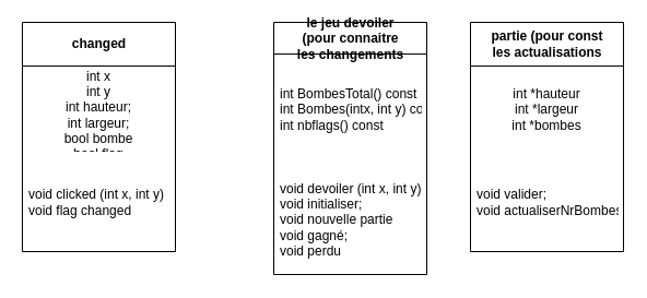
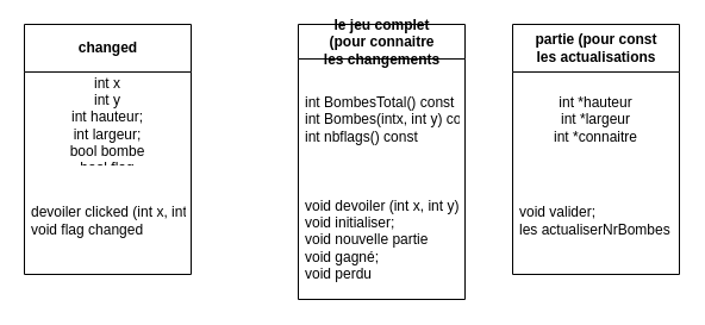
- <mxCell id="5" value="le jeu devoiler&lt;br&gt;(pour connaitre &lt;br&gt;les changements" style="swimlane;fontStyle=1;align=center;verticalAlign=middle;childLayout=stackLayout;horizontal=1;startSize=29;horizontalStack=0;resizeParent=1;resizeParentMax=0;resizeLast=0;collapsible=0;marginBottom=0;html=1;" vertex="1" parent="1"><mxGeometry x="250" y="20" width="140" height="231" as="geometry" /></mxCell>
+ <mxCell id="5" value="le jeu complet&lt;br&gt;(pour connaitre &lt;br&gt;les changements" style="swimlane;fontStyle=1;align=center;verticalAlign=middle;childLayout=stackLayout;horizontal=1;startSize=29;horizontalStack=0;resizeParent=1;resizeParentMax=0;resizeLast=0;collapsible=0;marginBottom=0;html=1;" vertex="1" parent="1"><mxGeometry x="250" y="20" width="140" height="231" as="geometry" /></mxCell>
- <mxCell id="9" value="int *hauteur&lt;br&gt;int *largeur&lt;br&gt;int *bombes" style="text;html=1;strokeColor=none;fillColor=none;align=center;verticalAlign=middle;spacingLeft=4;spacingRight=4;overflow=hidden;rotatable=0;points=[[0,0.5],[1,0.5]];portConstraint=eastwest;" vertex="1" parent="8"><mxGeometry y="40" width="140" height="80" as="geometry" /></mxCell>
+ <mxCell id="9" value="int *hauteur&lt;br&gt;int *largeur&lt;br&gt;int *connaitre" style="text;html=1;strokeColor=none;fillColor=none;align=center;verticalAlign=middle;spacingLeft=4;spacingRight=4;overflow=hidden;rotatable=0;points=[[0,0.5],[1,0.5]];portConstraint=eastwest;" vertex="1" parent="8"><mxGeometry y="40" width="140" height="80" as="geometry" /></mxCell>
- <mxCell id="4" value="void clicked (int x, int y)&lt;br&gt;void flag changed" style="text;html=1;strokeColor=none;fillColor=none;align=left;verticalAlign=middle;spacingLeft=4;spacingRight=4;overflow=hidden;rotatable=0;points=[[0,0.5],[1,0.5]];portConstraint=eastwest;" vertex="1" parent="2"><mxGeometry y="120" width="140" height="90" as="geometry" /></mxCell>
+ <mxCell id="4" value="devoiler clicked (int x, int y)&lt;br&gt;void flag changed" style="text;html=1;strokeColor=none;fillColor=none;align=left;verticalAlign=middle;spacingLeft=4;spacingRight=4;overflow=hidden;rotatable=0;points=[[0,0.5],[1,0.5]];portConstraint=eastwest;" vertex="1" parent="2"><mxGeometry y="120" width="140" height="90" as="geometry" /></mxCell>
- <mxCell id="10" value="void valider;&lt;br&gt;void actualiserNrBombes" style="text;html=1;strokeColor=none;fillColor=none;align=left;verticalAlign=middle;spacingLeft=4;spacingRight=4;overflow=hidden;rotatable=0;points=[[0,0.5],[1,0.5]];portConstraint=eastwest;" vertex="1" parent="8"><mxGeometry y="120" width="140" height="90" as="geometry" /></mxCell>
+ <mxCell id="10" value="void valider;&lt;br&gt;les actualiserNrBombes" style="text;html=1;strokeColor=none;fillColor=none;align=left;verticalAlign=middle;spacingLeft=4;spacingRight=4;overflow=hidden;rotatable=0;points=[[0,0.5],[1,0.5]];portConstraint=eastwest;" vertex="1" parent="8"><mxGeometry y="120" width="140" height="90" as="geometry" /></mxCell>
